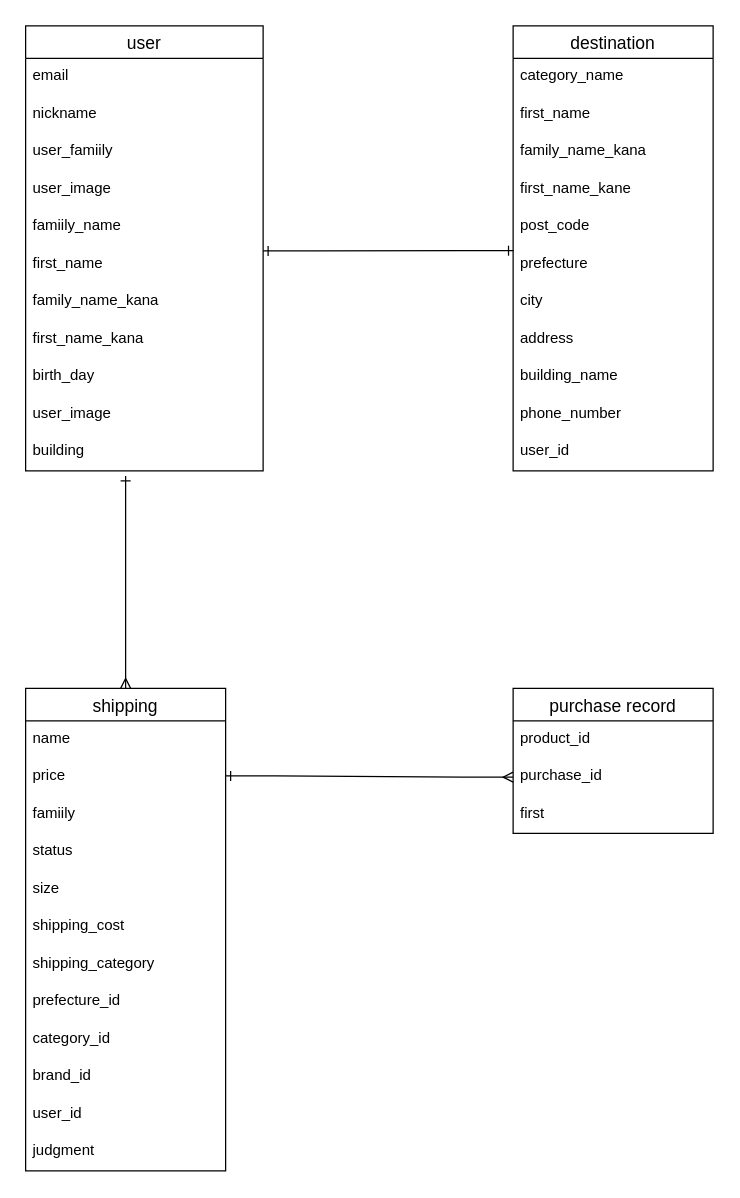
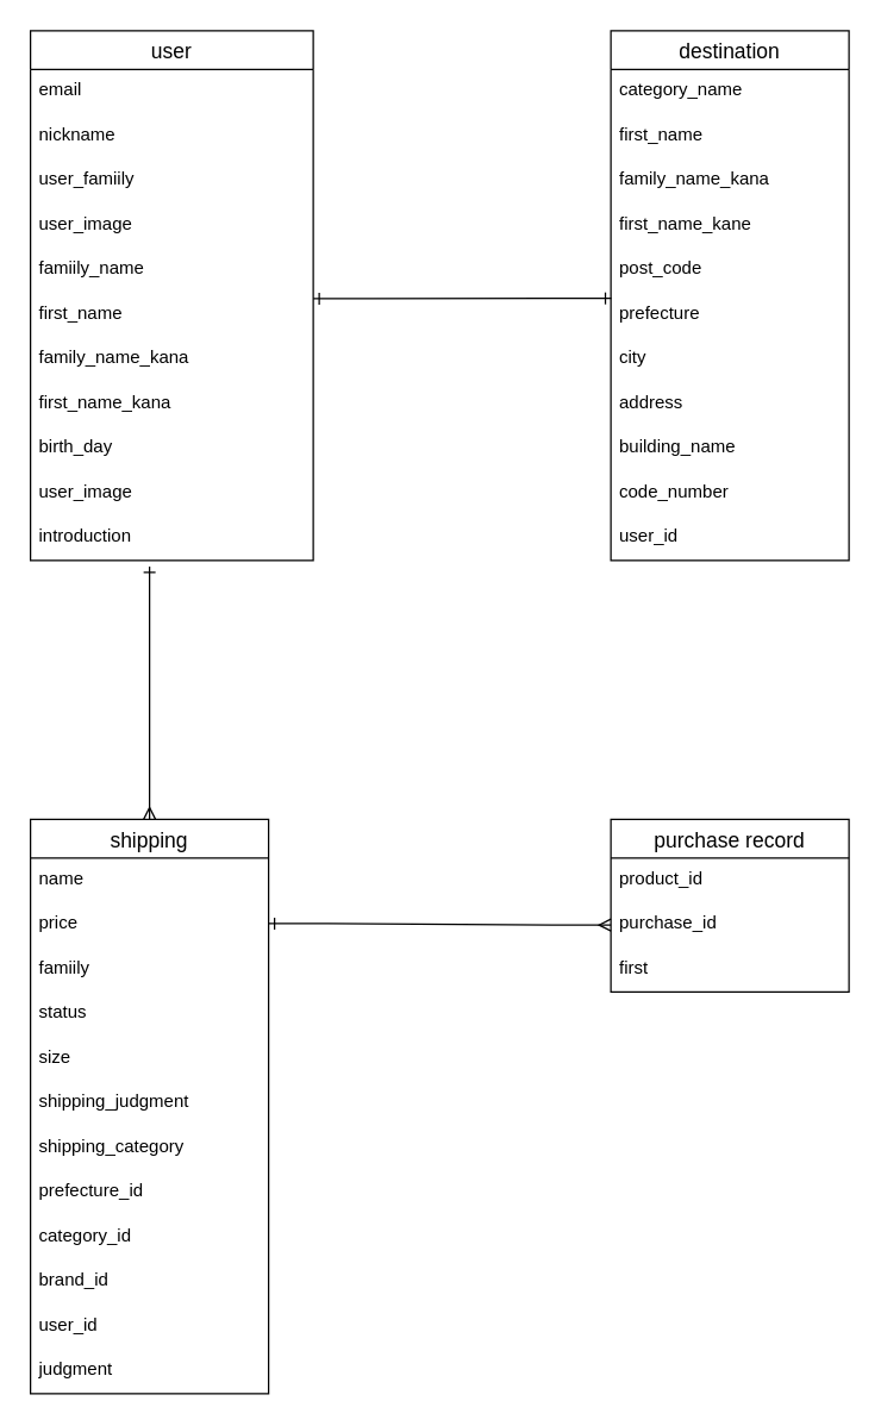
- <mxCell id="37" value="phone_number" style="text;strokeColor=none;fillColor=none;spacingLeft=4;spacingRight=4;overflow=hidden;rotatable=0;points=[[0,0.5],[1,0.5]];portConstraint=eastwest;fontSize=12;" parent="27" vertex="1"><mxGeometry y="296" width="160" height="30" as="geometry" /></mxCell>
+ <mxCell id="37" value="code_number" style="text;strokeColor=none;fillColor=none;spacingLeft=4;spacingRight=4;overflow=hidden;rotatable=0;points=[[0,0.5],[1,0.5]];portConstraint=eastwest;fontSize=12;" parent="27" vertex="1"><mxGeometry y="296" width="160" height="30" as="geometry" /></mxCell>
- <mxCell id="13" value="building&#10;&#10;" style="text;strokeColor=none;fillColor=none;spacingLeft=4;spacingRight=4;overflow=hidden;rotatable=0;points=[[0,0.5],[1,0.5]];portConstraint=eastwest;fontSize=12;" parent="2" vertex="1"><mxGeometry y="326" width="190" height="30" as="geometry" /></mxCell>
+ <mxCell id="13" value="introduction&#10;&#10;" style="text;strokeColor=none;fillColor=none;spacingLeft=4;spacingRight=4;overflow=hidden;rotatable=0;points=[[0,0.5],[1,0.5]];portConstraint=eastwest;fontSize=12;" parent="2" vertex="1"><mxGeometry y="326" width="190" height="30" as="geometry" /></mxCell>
- <mxCell id="20" value="shipping_cost" style="text;strokeColor=none;fillColor=none;spacingLeft=4;spacingRight=4;overflow=hidden;rotatable=0;points=[[0,0.5],[1,0.5]];portConstraint=eastwest;fontSize=12;" parent="14" vertex="1"><mxGeometry y="176" width="160" height="30" as="geometry" /></mxCell>
+ <mxCell id="20" value="shipping_judgment" style="text;strokeColor=none;fillColor=none;spacingLeft=4;spacingRight=4;overflow=hidden;rotatable=0;points=[[0,0.5],[1,0.5]];portConstraint=eastwest;fontSize=12;" parent="14" vertex="1"><mxGeometry y="176" width="160" height="30" as="geometry" /></mxCell>
